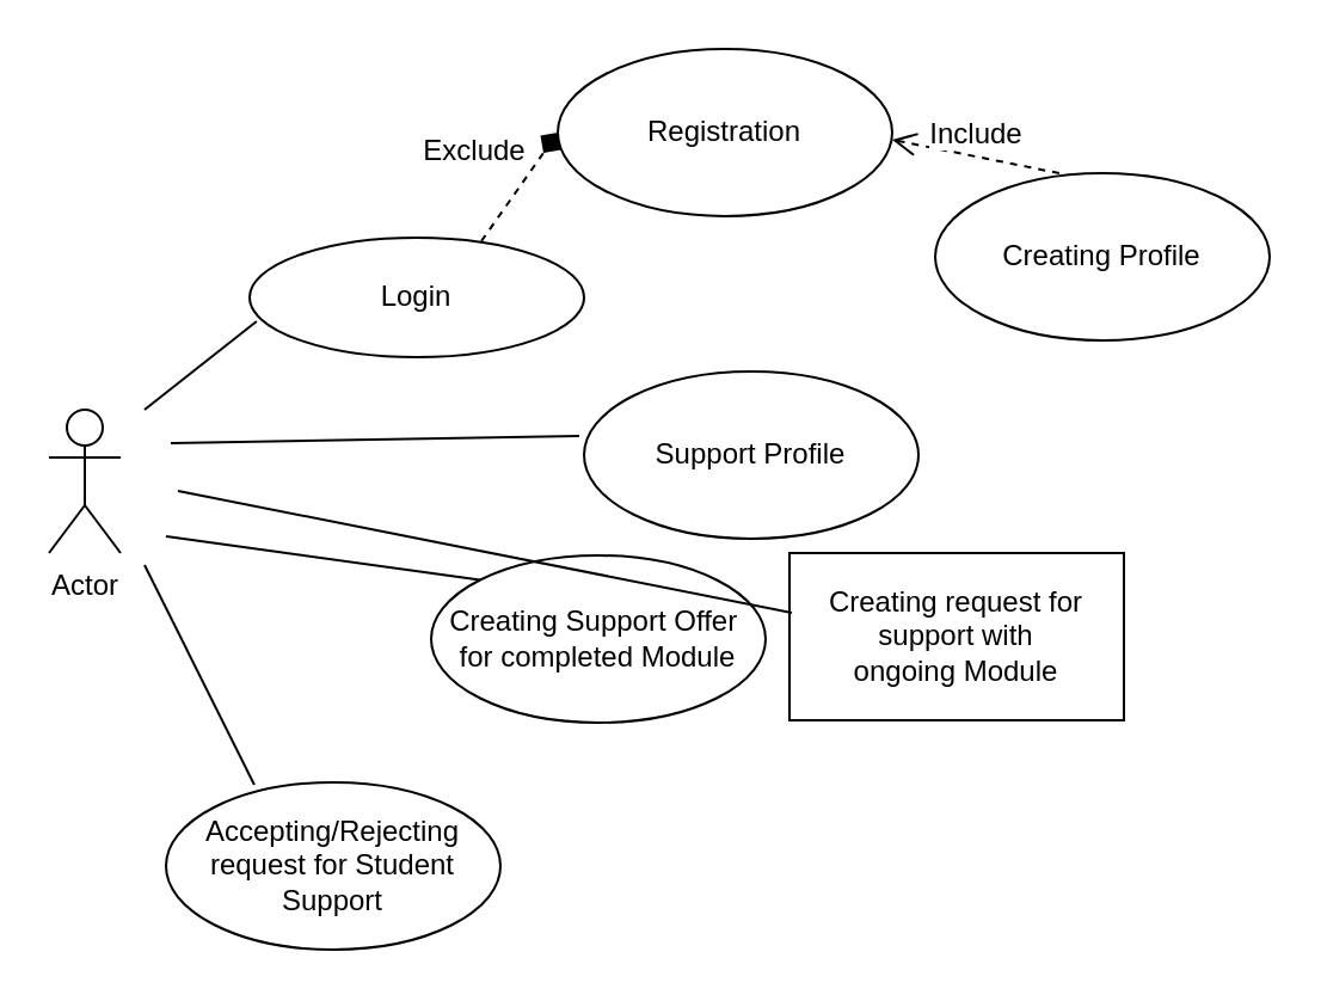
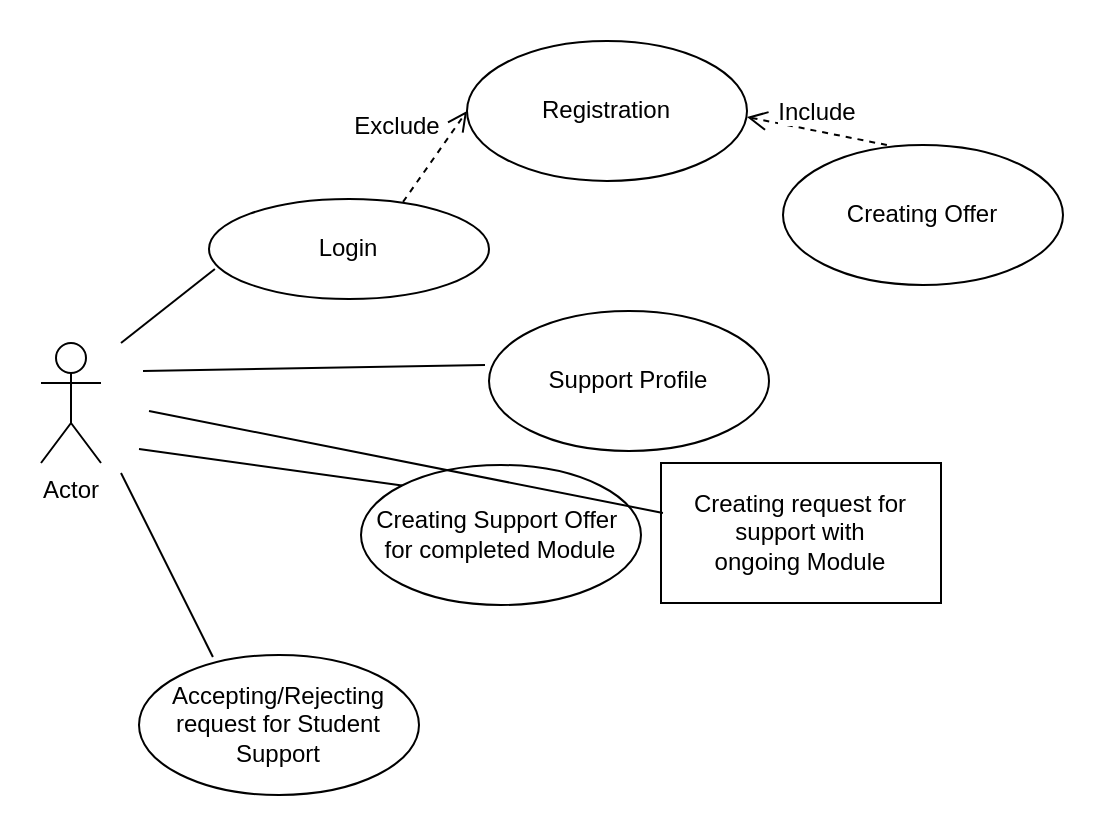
- <mxCell id="10" value="Exclude" style="html=1;verticalAlign=bottom;endArrow=diamond;dashed=1;endSize=8;curved=0;rounded=0;fontSize=12;exitX=0.693;exitY=0.029;exitDx=0;exitDy=0;exitPerimeter=0;entryX=0;entryY=0.5;entryDx=0;entryDy=0;" edge="1" parent="1" source="3" target="4"><mxGeometry x="-0.24" y="18" relative="1" as="geometry"><mxPoint x="154.96" y="68" as="sourcePoint" /><mxPoint x="107" y="93.02" as="targetPoint" /><mxPoint y="-1" as="offset" /></mxGeometry></mxCell>
+ <mxCell id="10" value="Exclude" style="html=1;verticalAlign=bottom;endArrow=open;dashed=1;endSize=8;curved=0;rounded=0;fontSize=12;exitX=0.693;exitY=0.029;exitDx=0;exitDy=0;exitPerimeter=0;entryX=0;entryY=0.5;entryDx=0;entryDy=0;" edge="1" parent="1" source="3" target="4"><mxGeometry x="-0.24" y="18" relative="1" as="geometry"><mxPoint x="154.96" y="68" as="sourcePoint" /><mxPoint x="107" y="93.02" as="targetPoint" /><mxPoint y="-1" as="offset" /></mxGeometry></mxCell>
- <mxCell id="5" value="Creating Profile" style="ellipse;whiteSpace=wrap;html=1;" vertex="1" parent="1"><mxGeometry x="391" y="72" width="140" height="70" as="geometry" /></mxCell>
+ <mxCell id="5" value="Creating Offer" style="ellipse;whiteSpace=wrap;html=1;" vertex="1" parent="1"><mxGeometry x="391" y="72" width="140" height="70" as="geometry" /></mxCell>
